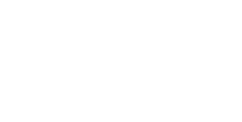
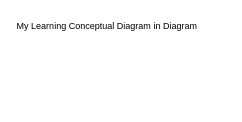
+ <mxCell id="2" value="My Learning Conceptual Diagram in Diagram" style="text;html=1;whiteSpace=wrap;overflow=hidden;rounded=0;" vertex="1" parent="1"><mxGeometry x="20" width="280" height="120" as="geometry" y="20" /></mxCell>
